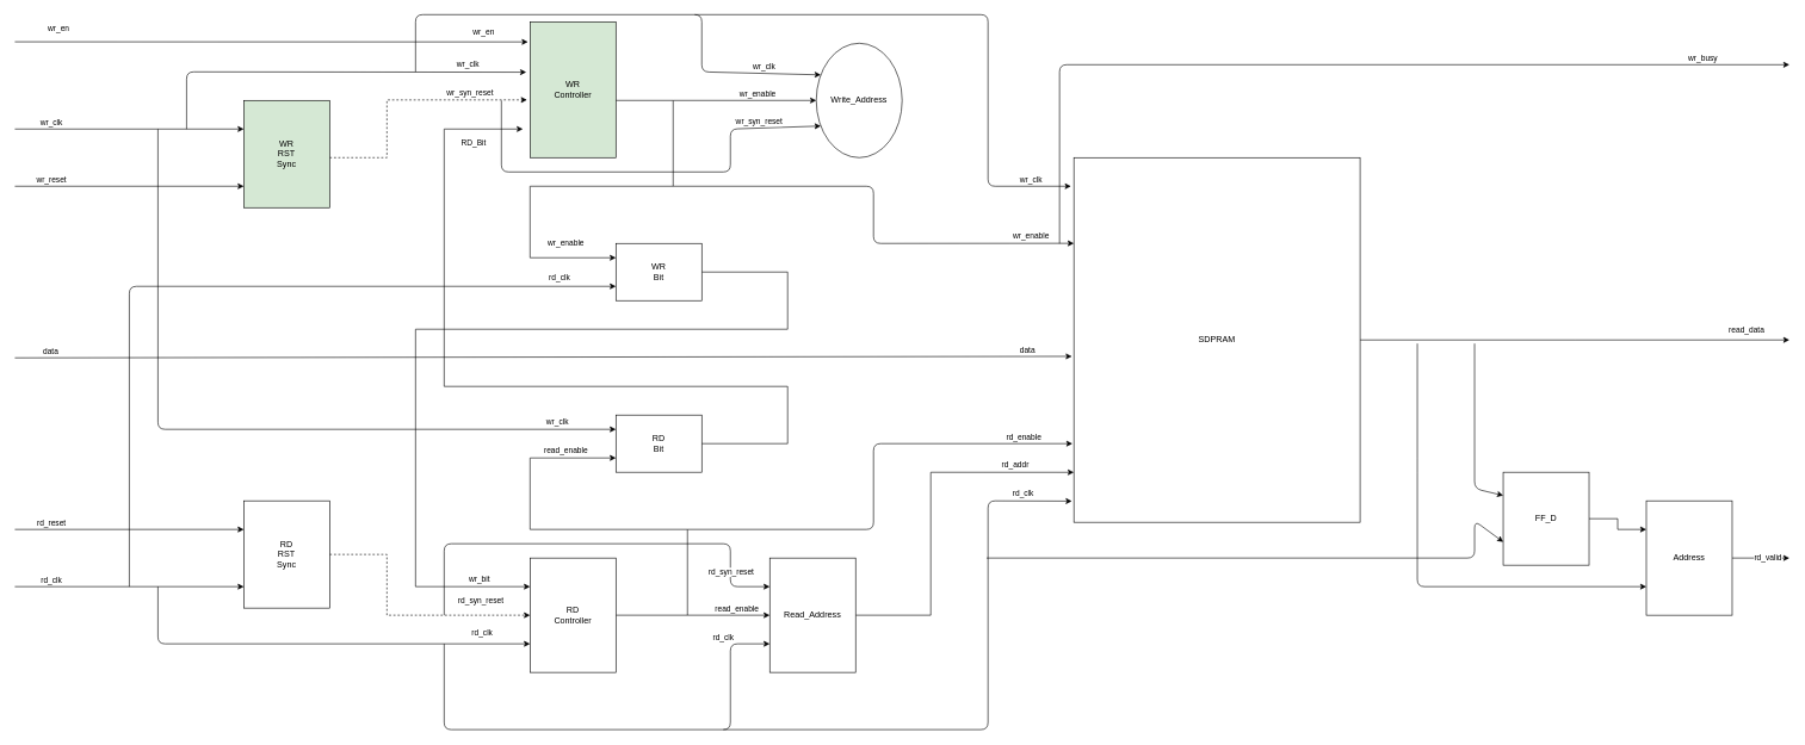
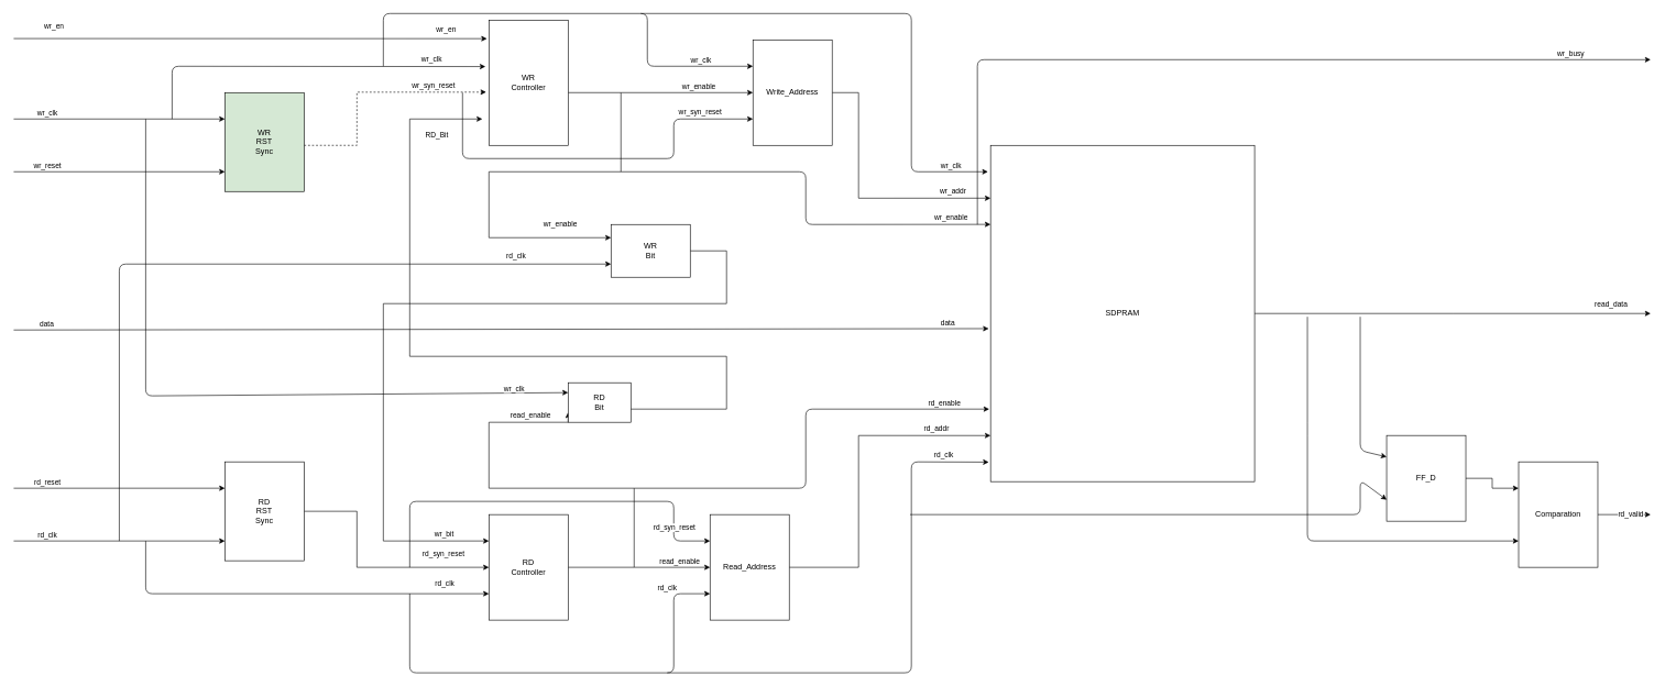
- <mxCell id="10" value="WR&lt;br&gt;Controller" style="rounded=0;whiteSpace=wrap;html=1;fillColor=#d5e8d4;" vertex="1" parent="1"><mxGeometry x="740" y="30" width="120" height="190" as="geometry" /></mxCell>
+ <mxCell id="10" value="WR&lt;br&gt;Controller" style="rounded=0;whiteSpace=wrap;html=1;" vertex="1" parent="1"><mxGeometry x="740" y="30" width="120" height="190" as="geometry" /></mxCell>
- <mxCell id="34" value="Write_Address" style="ellipse;whiteSpace=wrap;html=1;" vertex="1" parent="1"><mxGeometry x="1140" y="60" width="120" height="160" as="geometry" /></mxCell>
+ <mxCell id="34" value="Write_Address" style="rounded=0;whiteSpace=wrap;html=1;" vertex="1" parent="1"><mxGeometry x="1140" y="60" width="120" height="160" as="geometry" /></mxCell>
+ <mxCell id="32" style="edgeStyle=orthogonalEdgeStyle;rounded=0;orthogonalLoop=1;jettySize=auto;html=1;exitX=1;exitY=0.5;exitDx=0;exitDy=0;entryX=0;entryY=0.157;entryDx=0;entryDy=0;entryPerimeter=0;" edge="1" parent="1" source="34" target="51"><mxGeometry relative="1" as="geometry"><Array as="points"><mxPoint x="1300" y="140" /><mxPoint x="1300" y="300" /></Array></mxGeometry></mxCell>
+ <mxCell id="33" value="wr_addr" style="edgeLabel;html=1;align=center;verticalAlign=middle;resizable=0;points=[];" vertex="1" connectable="0" parent="32"><mxGeometry x="0.718" y="-1" relative="1" as="geometry"><mxPoint x="-1" y="-11.09" as="offset" /></mxGeometry></mxCell>
- <mxCell id="27" value="WR&lt;br&gt;Bit" style="rounded=0;whiteSpace=wrap;html=1;" vertex="1" parent="1"><mxGeometry x="860" y="340" width="120" height="80" as="geometry" /></mxCell>
+ <mxCell id="27" value="WR&lt;br&gt;Bit" style="rounded=0;whiteSpace=wrap;html=1;" vertex="1" parent="1"><mxGeometry x="925" y="340" width="120" height="80" as="geometry" /></mxCell>
- <mxCell id="25" value="RD&lt;br&gt;Bit" style="rounded=0;whiteSpace=wrap;html=1;" vertex="1" parent="1"><mxGeometry x="860" y="580" width="120" height="80" as="geometry" /></mxCell>
+ <mxCell id="25" value="RD&lt;br&gt;Bit" style="rounded=0;whiteSpace=wrap;html=1;" vertex="1" parent="1"><mxGeometry x="860" y="580" width="95" height="60" as="geometry" /></mxCell>
- <mxCell id="67" value="Address" style="rounded=0;whiteSpace=wrap;html=1;" vertex="1" parent="1"><mxGeometry x="2300" y="700" width="120" height="160" as="geometry" /></mxCell>
+ <mxCell id="67" value="Comparation" style="rounded=0;whiteSpace=wrap;html=1;" vertex="1" parent="1"><mxGeometry x="2300" y="700" width="120" height="160" as="geometry" /></mxCell>
- <mxCell id="13" value="rd_syn_reset" style="edgeStyle=orthogonalEdgeStyle;rounded=0;orthogonalLoop=1;jettySize=auto;html=1;exitX=1;exitY=0.5;exitDx=0;exitDy=0;entryX=0;entryY=0.5;entryDx=0;entryDy=0;dashed=1;" edge="1" parent="1" source="14" target="20"><mxGeometry x="0.616" y="20" relative="1" as="geometry"><Array as="points"><mxPoint x="540" y="775" /><mxPoint x="540" y="860" /></Array><mxPoint x="1" as="offset" /></mxGeometry></mxCell>
+ <mxCell id="13" value="rd_syn_reset" style="edgeStyle=orthogonalEdgeStyle;rounded=0;orthogonalLoop=1;jettySize=auto;html=1;exitX=1;exitY=0.5;exitDx=0;exitDy=0;entryX=0;entryY=0.5;entryDx=0;entryDy=0;" edge="1" parent="1" source="14" target="20"><mxGeometry x="0.616" y="20" relative="1" as="geometry"><Array as="points"><mxPoint x="540" y="775" /><mxPoint x="540" y="860" /></Array><mxPoint x="1" as="offset" /></mxGeometry></mxCell>
